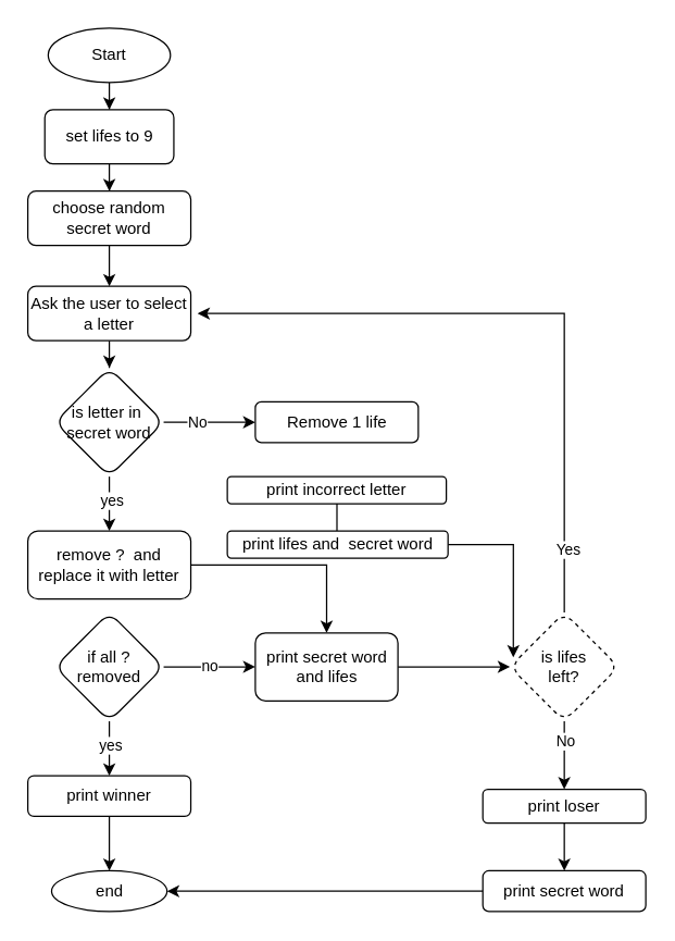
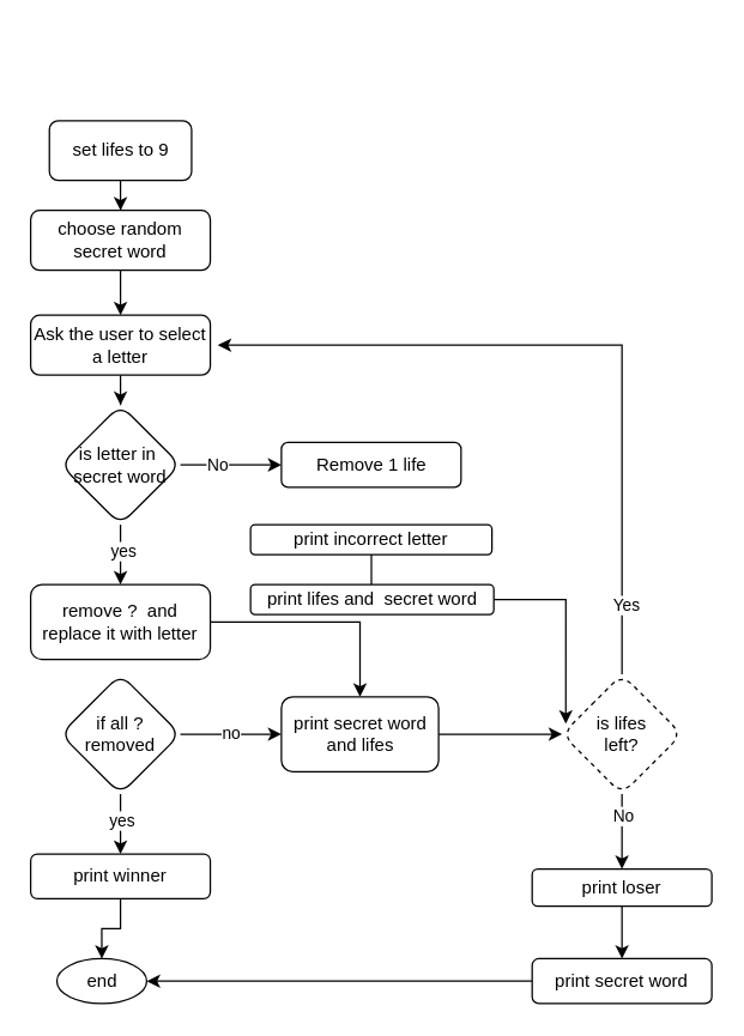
- <mxCell id="3" value="Start" style="ellipse;whiteSpace=wrap;html=1;rounded=1;glass=0;strokeWidth=1;shadow=0;" vertex="1" parent="1"><mxGeometry x="35" y="20" width="90" height="40" as="geometry" /></mxCell>
- <mxCell id="2" value="" style="edgeStyle=orthogonalEdgeStyle;rounded=0;orthogonalLoop=1;jettySize=auto;html=1;" edge="1" parent="1" source="3" target="5"><mxGeometry relative="1" as="geometry" /></mxCell>
- <mxCell id="23" value="end" style="ellipse;whiteSpace=wrap;html=1;rounded=1;glass=0;strokeWidth=1;shadow=0;" vertex="1" parent="1"><mxGeometry x="37.5" y="640" width="85" height="30" as="geometry" /></mxCell>
+ <mxCell id="23" value="end" style="ellipse;whiteSpace=wrap;html=1;rounded=1;glass=0;strokeWidth=1;shadow=0;" vertex="1" parent="1"><mxGeometry x="37.5" y="640" width="60" height="30" as="geometry" /></mxCell>
